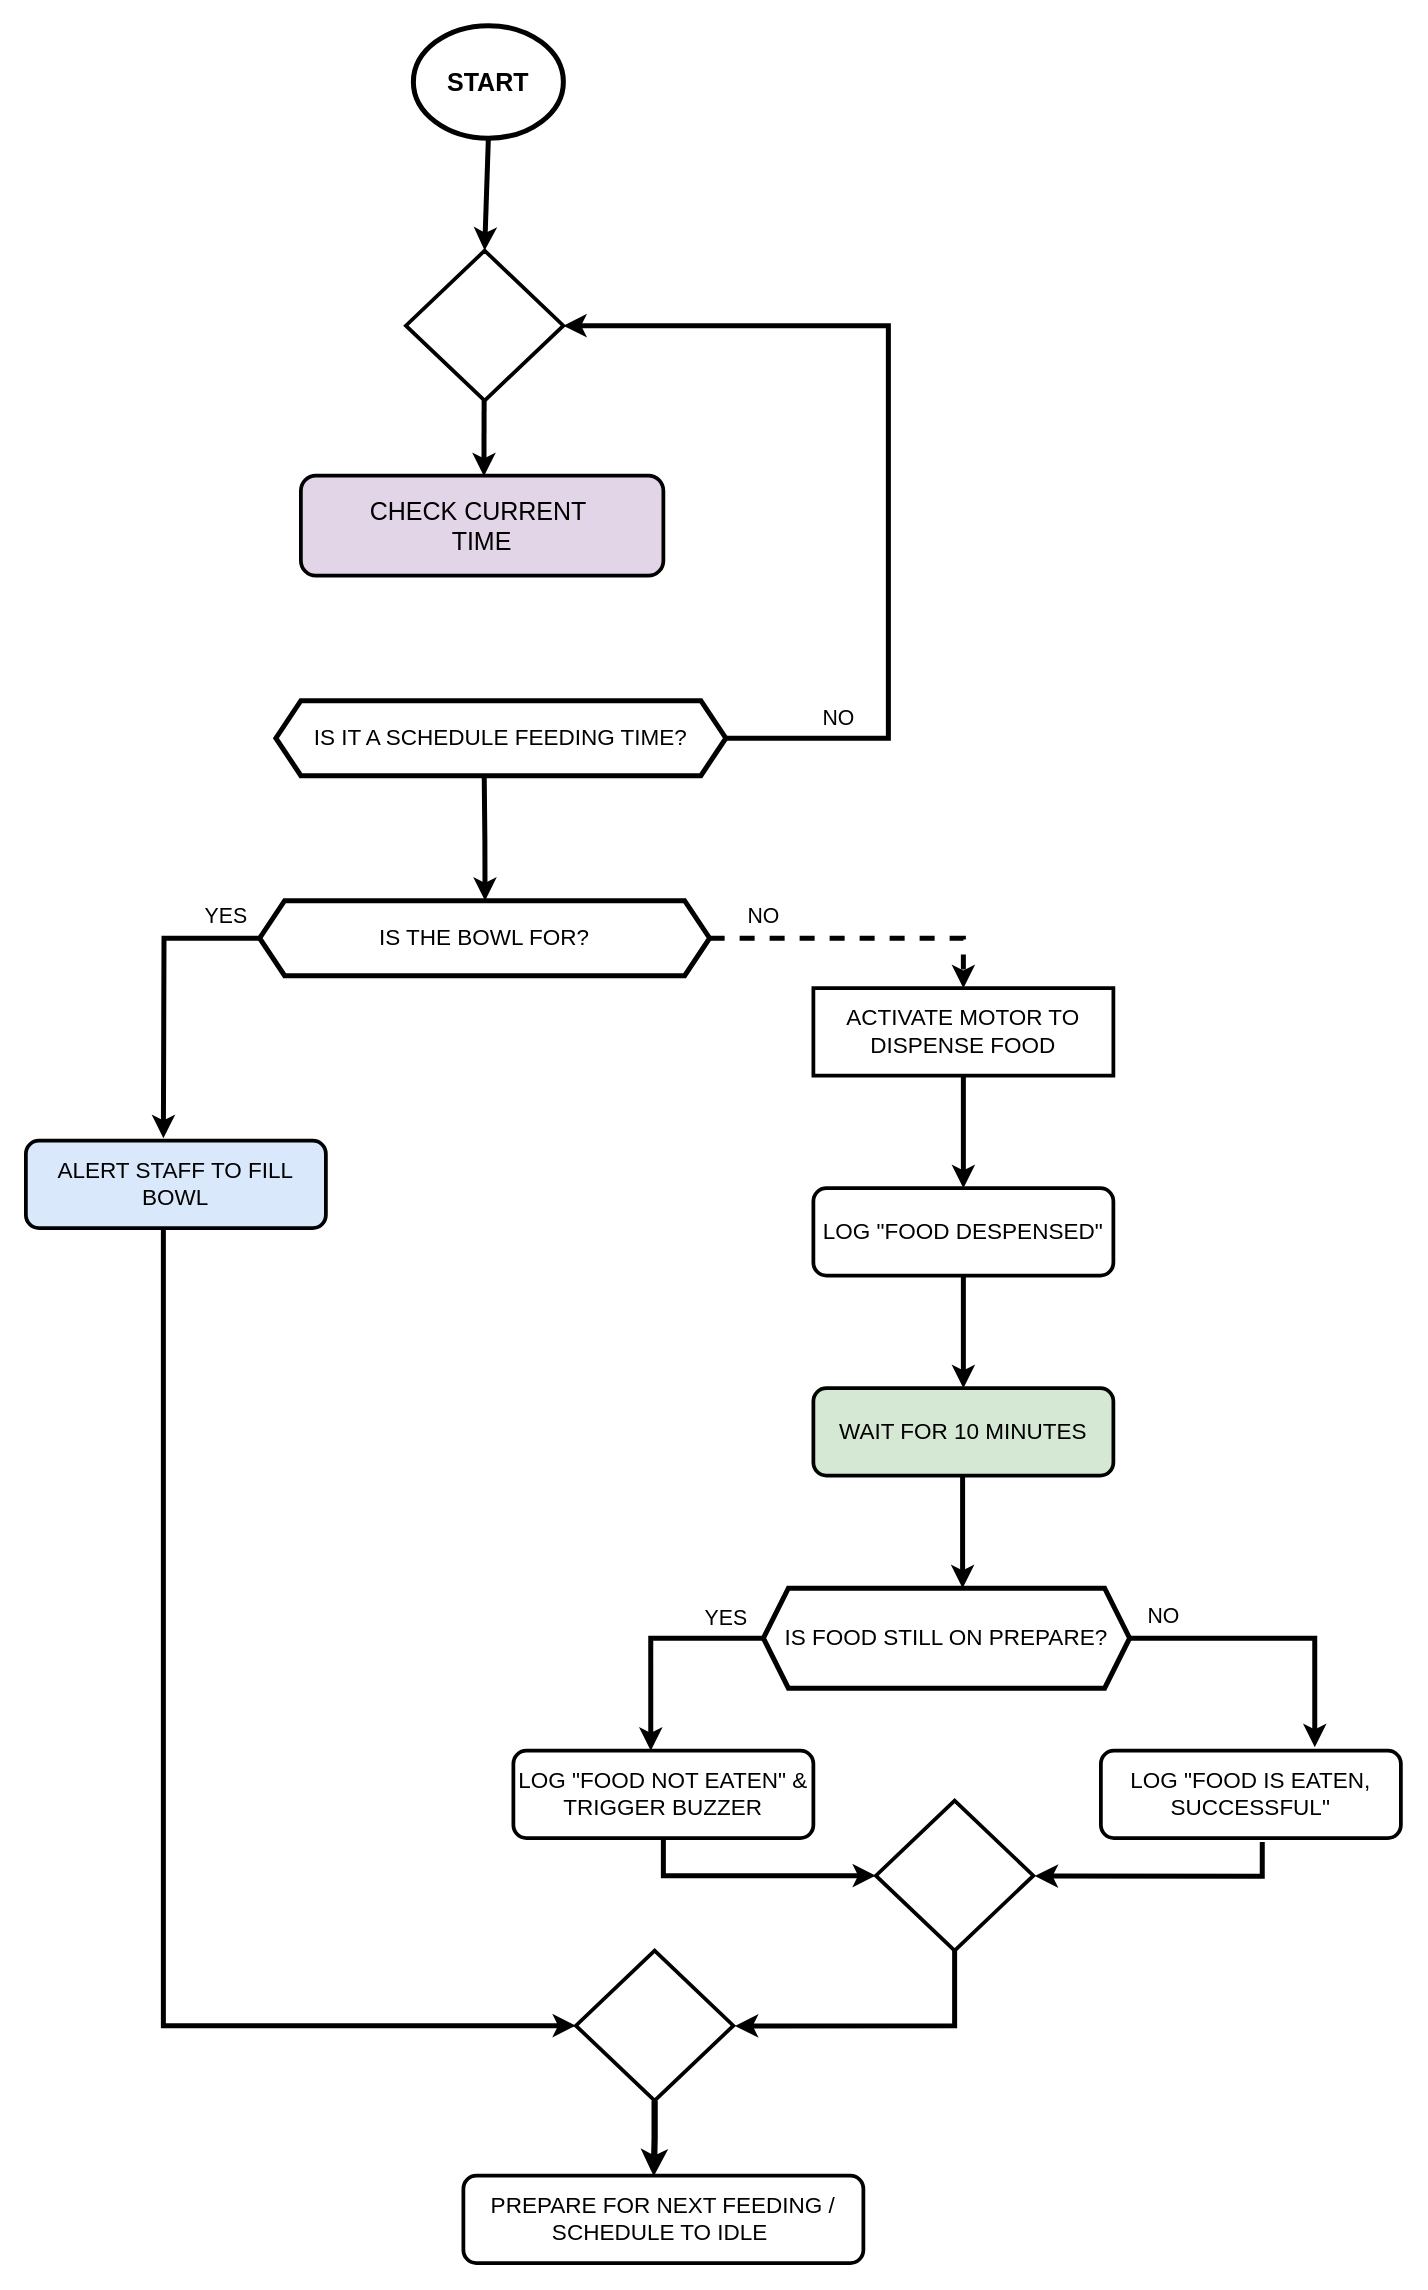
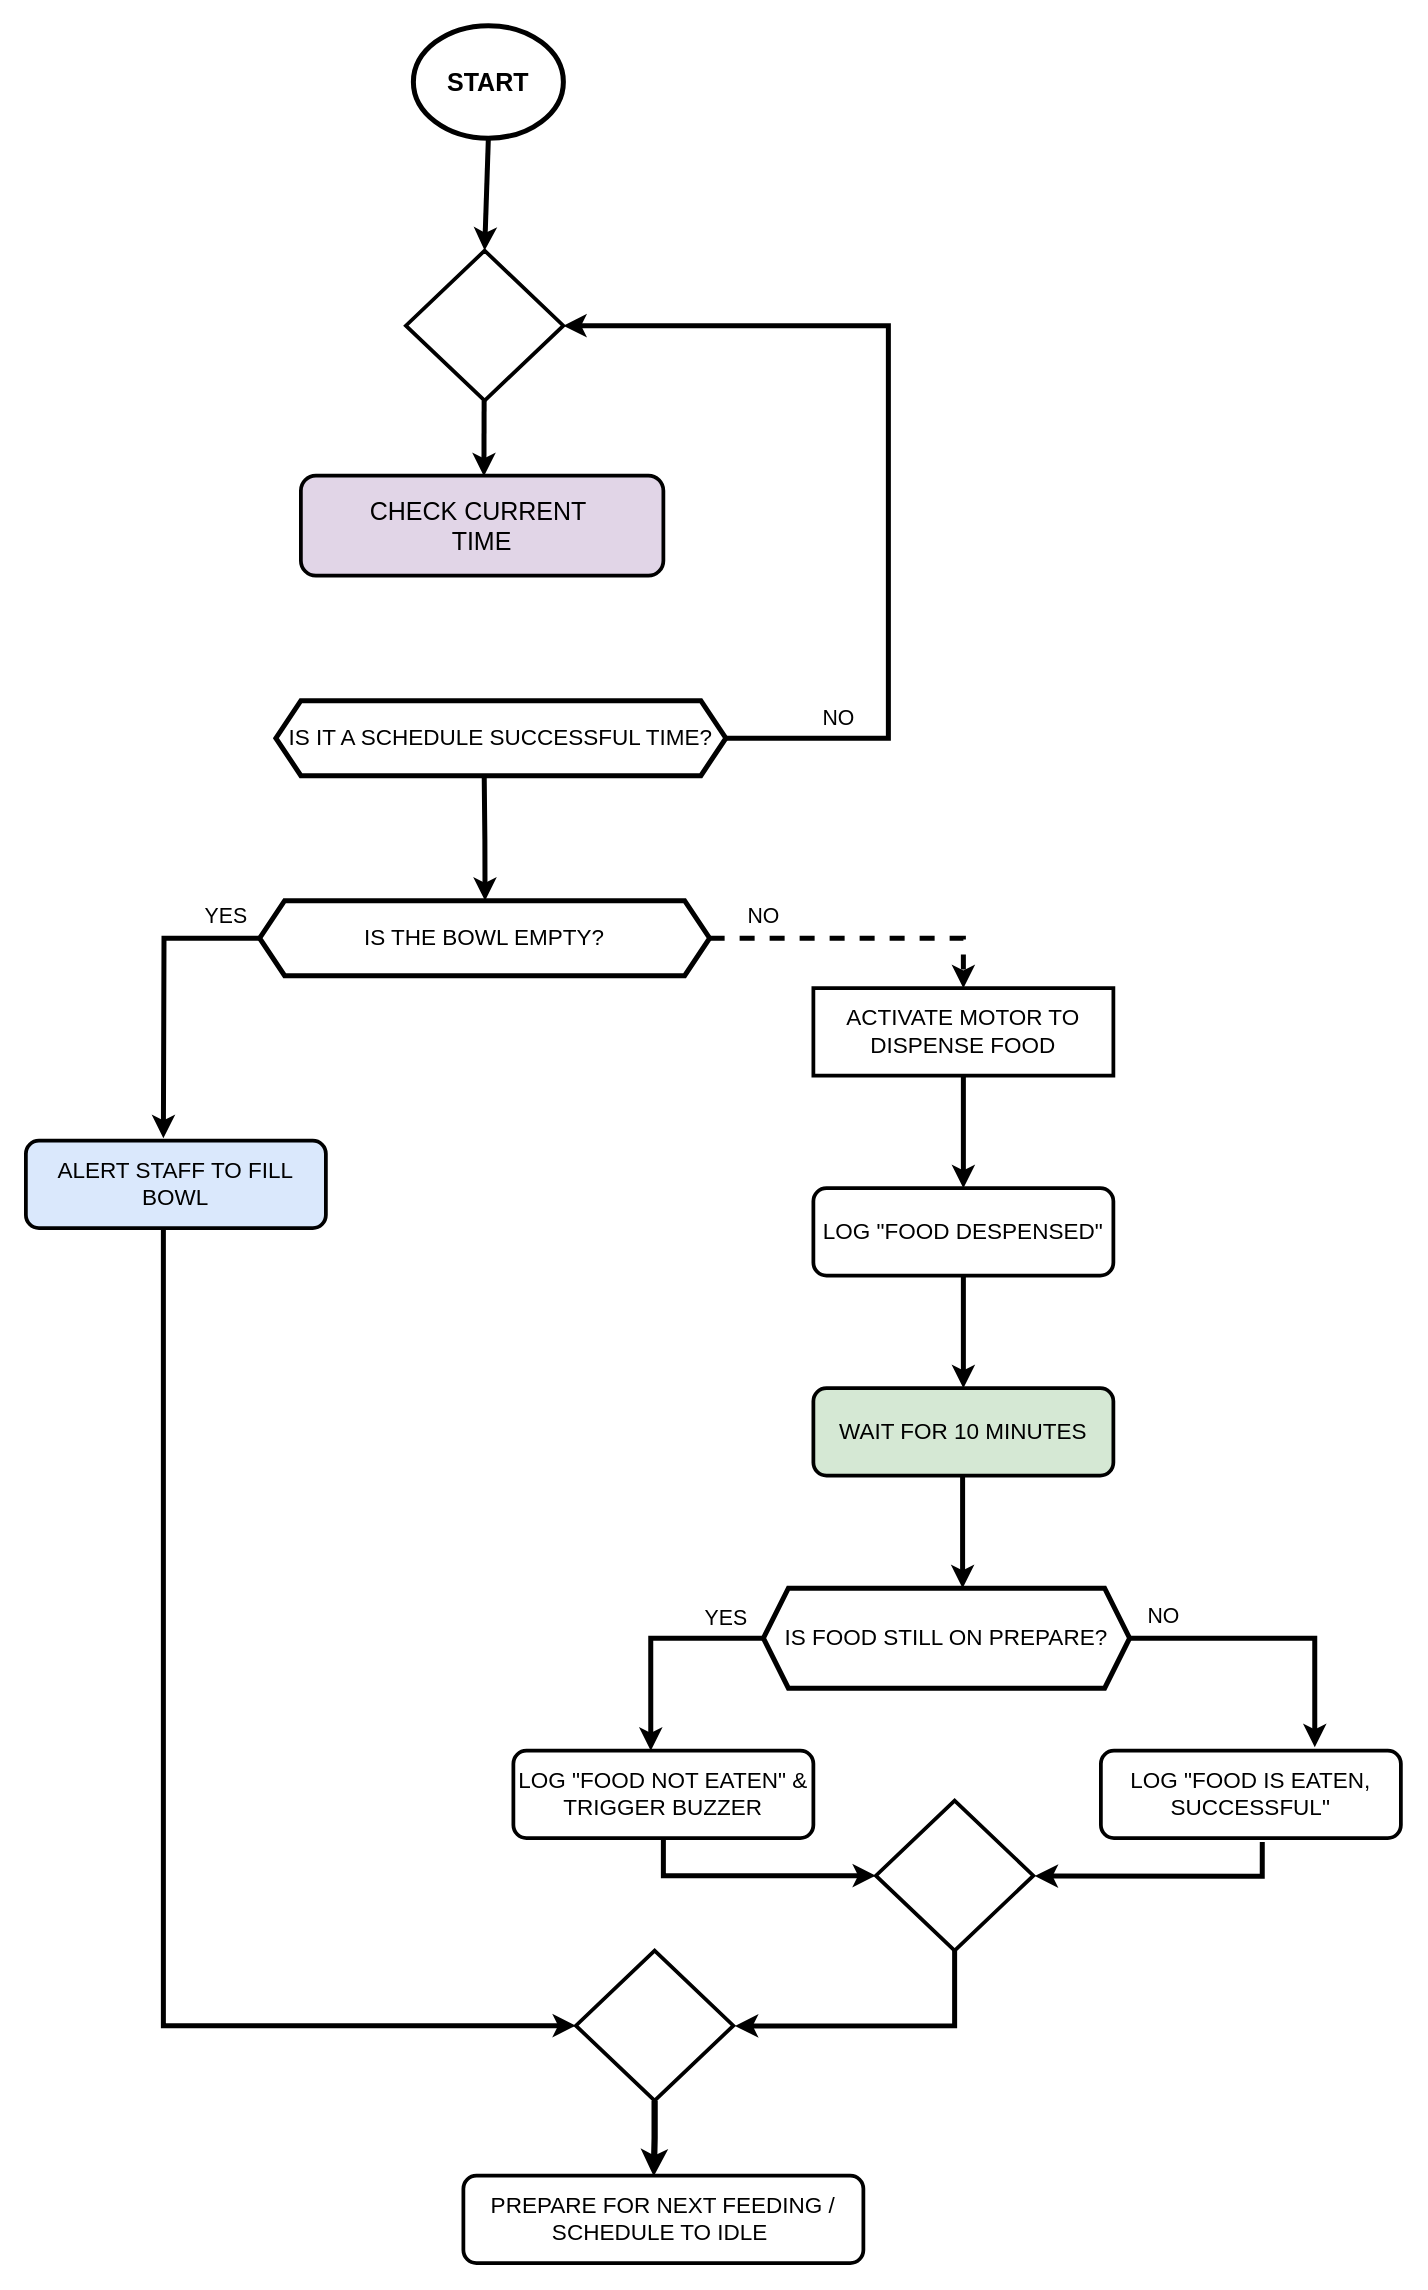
- <mxCell id="31" value="&lt;font style=&quot;font-size: 18px;&quot;&gt;IS IT A SCHEDULE FEEDING TIME?&lt;/font&gt;" style="shape=hexagon;perimeter=hexagonPerimeter2;whiteSpace=wrap;html=1;fixedSize=1;strokeWidth=4;" vertex="1" parent="1"><mxGeometry x="220" y="560" width="360" height="60" as="geometry" /></mxCell>
+ <mxCell id="31" value="&lt;font style=&quot;font-size: 18px;&quot;&gt;IS IT A SCHEDULE SUCCESSFUL TIME?&lt;/font&gt;" style="shape=hexagon;perimeter=hexagonPerimeter2;whiteSpace=wrap;html=1;fixedSize=1;strokeWidth=4;" vertex="1" parent="1"><mxGeometry x="220" y="560" width="360" height="60" as="geometry" /></mxCell>
- <mxCell id="9" value="&lt;span style=&quot;font-size: 18px;&quot;&gt;IS THE BOWL FOR?&lt;/span&gt;" style="shape=hexagon;perimeter=hexagonPerimeter2;whiteSpace=wrap;html=1;fixedSize=1;strokeWidth=4;" vertex="1" parent="1"><mxGeometry x="207" y="720" width="360" height="60" as="geometry" /></mxCell>
+ <mxCell id="9" value="&lt;span style=&quot;font-size: 18px;&quot;&gt;IS THE BOWL EMPTY?&lt;/span&gt;" style="shape=hexagon;perimeter=hexagonPerimeter2;whiteSpace=wrap;html=1;fixedSize=1;strokeWidth=4;" vertex="1" parent="1"><mxGeometry x="207" y="720" width="360" height="60" as="geometry" /></mxCell>
